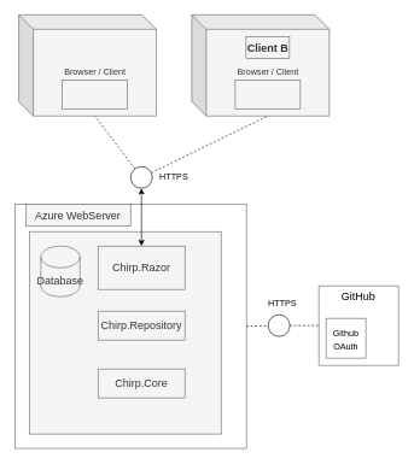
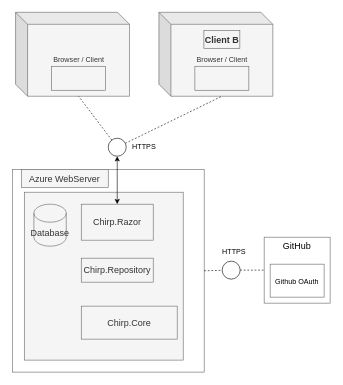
- <mxCell id="22" value="&lt;font style=&quot;font-size: 12px;&quot;&gt;Github OAuth&lt;/font&gt;" style="rounded=0;whiteSpace=wrap;html=1;strokeColor=#666362;fontSize=15;fontColor=#000000;fillColor=none;" parent="1" vertex="1"><mxGeometry x="450" y="440" width="55" height="55" as="geometry" /></mxCell>
+ <mxCell id="22" value="&lt;font style=&quot;font-size: 12px;&quot;&gt;Github OAuth&lt;/font&gt;" style="rounded=0;whiteSpace=wrap;html=1;strokeColor=#666362;fontSize=15;fontColor=#000000;fillColor=none;" parent="1" vertex="1"><mxGeometry x="450" y="440" width="90" height="55" as="geometry" /></mxCell>
- <mxCell id="15" value="Chirp.Core" style="rounded=0;whiteSpace=wrap;html=1;fontSize=15;fontColor=#333333;fillColor=#f5f5f5;strokeColor=#666666;" parent="1" vertex="1"><mxGeometry x="135" y="510" width="120" height="40" as="geometry" /></mxCell>
+ <mxCell id="15" value="Chirp.Core" style="rounded=0;whiteSpace=wrap;html=1;fontSize=15;fontColor=#333333;fillColor=#f5f5f5;strokeColor=#666666;" parent="1" vertex="1"><mxGeometry x="135" y="510" width="160" height="55" as="geometry" /></mxCell>
